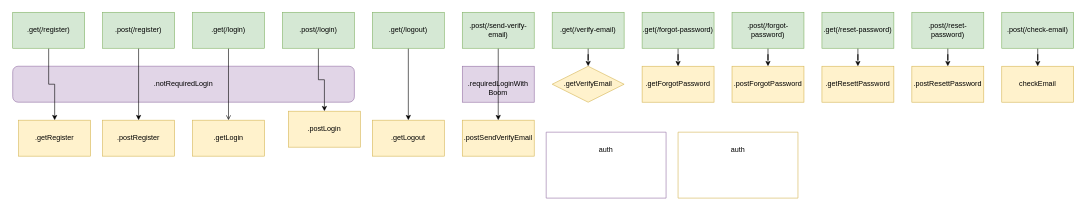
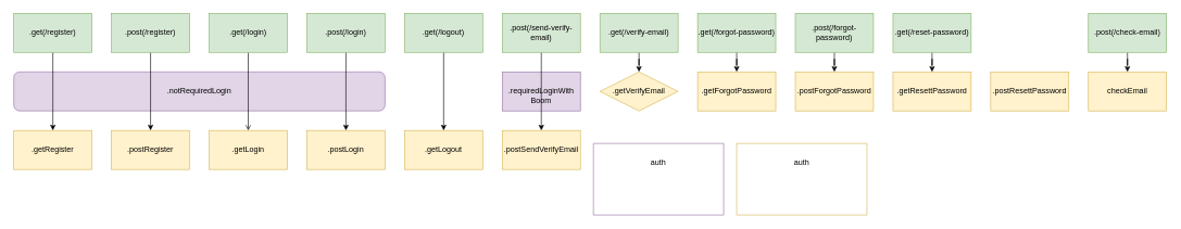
- <mxCell id="37" value="&lt;span&gt;.post(/reset-password)&lt;/span&gt;" style="rounded=0;whiteSpace=wrap;html=1;fillColor=#d5e8d4;strokeColor=#82b366;" parent="1" vertex="1"><mxGeometry x="1520" y="20" width="120" height="60" as="geometry" /></mxCell>
- <mxCell id="36" value="" style="edgeStyle=orthogonalEdgeStyle;rounded=0;orthogonalLoop=1;jettySize=auto;html=1;" parent="1" source="37" target="32" edge="1"><mxGeometry relative="1" as="geometry" /></mxCell>
- <mxCell id="14" value=".postLogin" style="rounded=0;whiteSpace=wrap;html=1;fillColor=#fff2cc;strokeColor=#d6b656;" parent="1" vertex="1"><mxGeometry x="480" y="185" width="120" height="60" as="geometry" /></mxCell>
+ <mxCell id="14" value=".postLogin" style="rounded=0;whiteSpace=wrap;html=1;fillColor=#fff2cc;strokeColor=#d6b656;" parent="1" vertex="1"><mxGeometry x="470" y="200" width="120" height="60" as="geometry" /></mxCell>
- <mxCell id="2" value=".getRegister" style="rounded=0;whiteSpace=wrap;html=1;fillColor=#fff2cc;strokeColor=#d6b656;" parent="1" vertex="1"><mxGeometry x="30" y="200" width="120" height="60" as="geometry" /></mxCell>
+ <mxCell id="2" value=".getRegister" style="rounded=0;whiteSpace=wrap;html=1;fillColor=#fff2cc;strokeColor=#d6b656;" parent="1" vertex="1"><mxGeometry x="20" y="200" width="120" height="60" as="geometry" /></mxCell>
